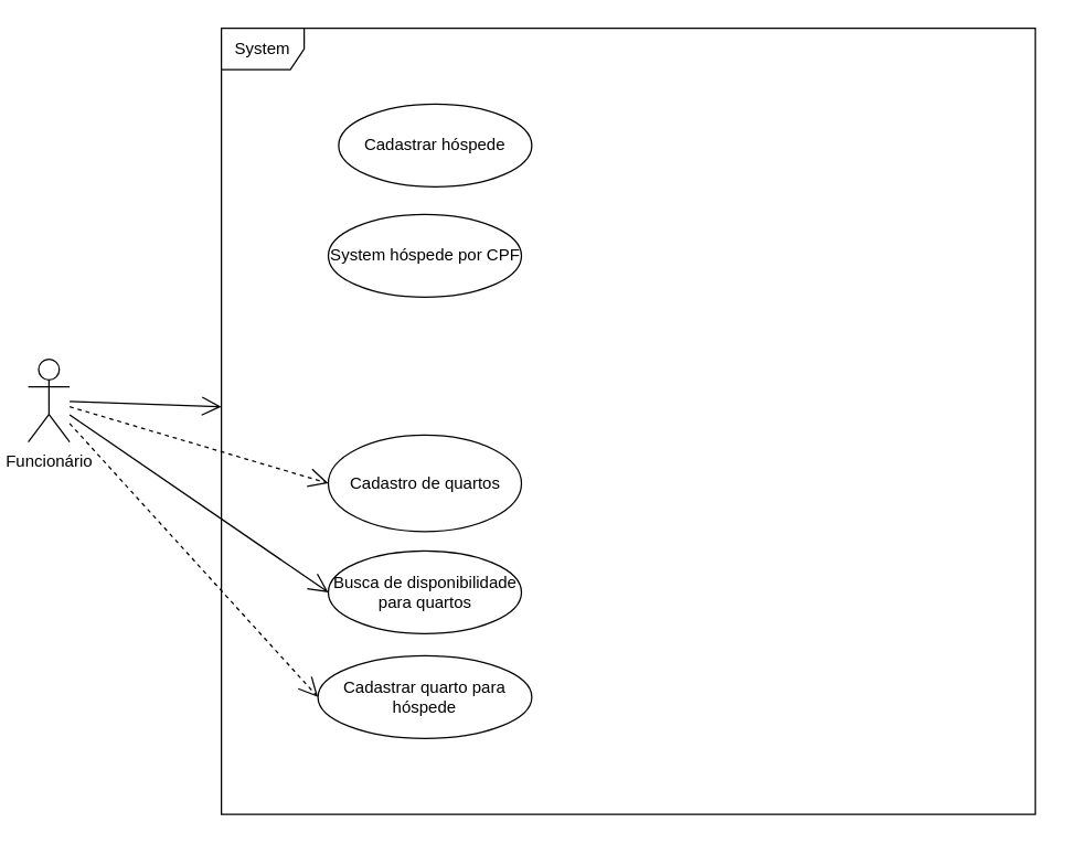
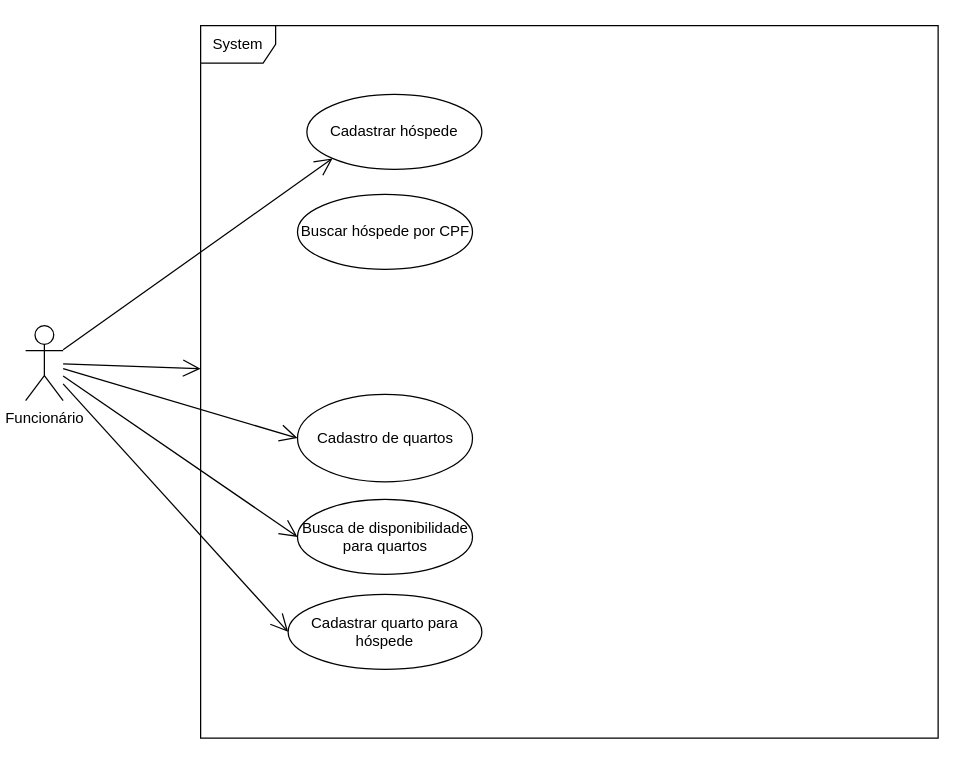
- <mxCell id="6" value="System hóspede por CPF" style="ellipse;whiteSpace=wrap;html=1;" parent="1" vertex="1"><mxGeometry x="237.5" y="155" width="140" height="60" as="geometry" /></mxCell>
+ <mxCell id="6" value="Buscar hóspede por CPF" style="ellipse;whiteSpace=wrap;html=1;" parent="1" vertex="1"><mxGeometry x="237.5" y="155" width="140" height="60" as="geometry" /></mxCell>
+ <mxCell id="5" value="" style="endArrow=open;endFill=1;endSize=12;html=1;rounded=0;entryX=0;entryY=1;entryDx=0;entryDy=0;" parent="1" source="3" target="4" edge="1"><mxGeometry width="160" relative="1" as="geometry"><mxPoint x="140" y="260" as="sourcePoint" /><mxPoint x="300" y="260" as="targetPoint" /></mxGeometry></mxCell>
- <mxCell id="13" value="" style="endArrow=open;endFill=1;endSize=12;html=1;rounded=0;entryX=0;entryY=0.5;entryDx=0;entryDy=0;dashed=1;" edge="1" parent="1" source="3" target="11"><mxGeometry width="160" relative="1" as="geometry"><mxPoint x="112.02" y="169.996" as="sourcePoint" /><mxPoint x="275.003" y="336.954" as="targetPoint" /></mxGeometry></mxCell>
+ <mxCell id="13" value="" style="endArrow=open;endFill=1;endSize=12;html=1;rounded=0;entryX=0;entryY=0.5;entryDx=0;entryDy=0;" edge="1" parent="1" source="3" target="11"><mxGeometry width="160" relative="1" as="geometry"><mxPoint x="112.02" y="169.996" as="sourcePoint" /><mxPoint x="275.003" y="336.954" as="targetPoint" /></mxGeometry></mxCell>
- <mxCell id="9" value="" style="endArrow=open;endFill=1;endSize=12;html=1;rounded=0;entryX=0;entryY=0.5;entryDx=0;entryDy=0;dashed=1;" edge="1" parent="1" source="3" target="8"><mxGeometry width="160" relative="1" as="geometry"><mxPoint x="60" y="270.001" as="sourcePoint" /><mxPoint x="199.995" y="356.152" as="targetPoint" /></mxGeometry></mxCell>
+ <mxCell id="9" value="" style="endArrow=open;endFill=1;endSize=12;html=1;rounded=0;entryX=0;entryY=0.5;entryDx=0;entryDy=0;" edge="1" parent="1" source="3" target="8"><mxGeometry width="160" relative="1" as="geometry"><mxPoint x="60" y="270.001" as="sourcePoint" /><mxPoint x="199.995" y="356.152" as="targetPoint" /></mxGeometry></mxCell>
